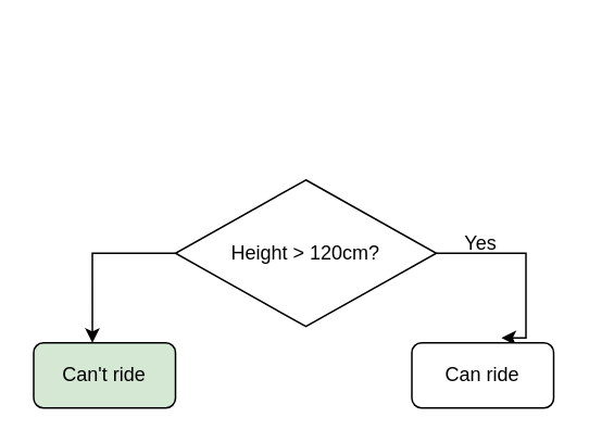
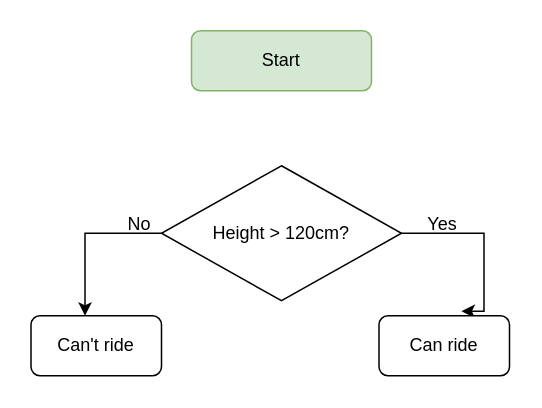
+ <mxCell id="5" value="Start" style="rounded=1;whiteSpace=wrap;html=1;fillColor=#d5e8d4;strokeColor=#82b366;" parent="1" vertex="1"><mxGeometry x="127" y="20" width="120" height="40" as="geometry" /></mxCell>
+ <mxCell id="8" value="No" style="text;html=1;align=center;verticalAlign=middle;resizable=0;points=[];autosize=1;" parent="1" vertex="1"><mxGeometry x="77" y="139" width="30" height="20" as="geometry" /></mxCell>
- <mxCell id="6" value="Can't ride" style="rounded=1;whiteSpace=wrap;html=1;fillColor=#d5e8d4;" parent="1" vertex="1"><mxGeometry x="20" y="210" width="87" height="40" as="geometry" /></mxCell>
+ <mxCell id="6" value="Can't ride" style="rounded=1;whiteSpace=wrap;html=1;" parent="1" vertex="1"><mxGeometry x="20" y="210" width="87" height="40" as="geometry" /></mxCell>
